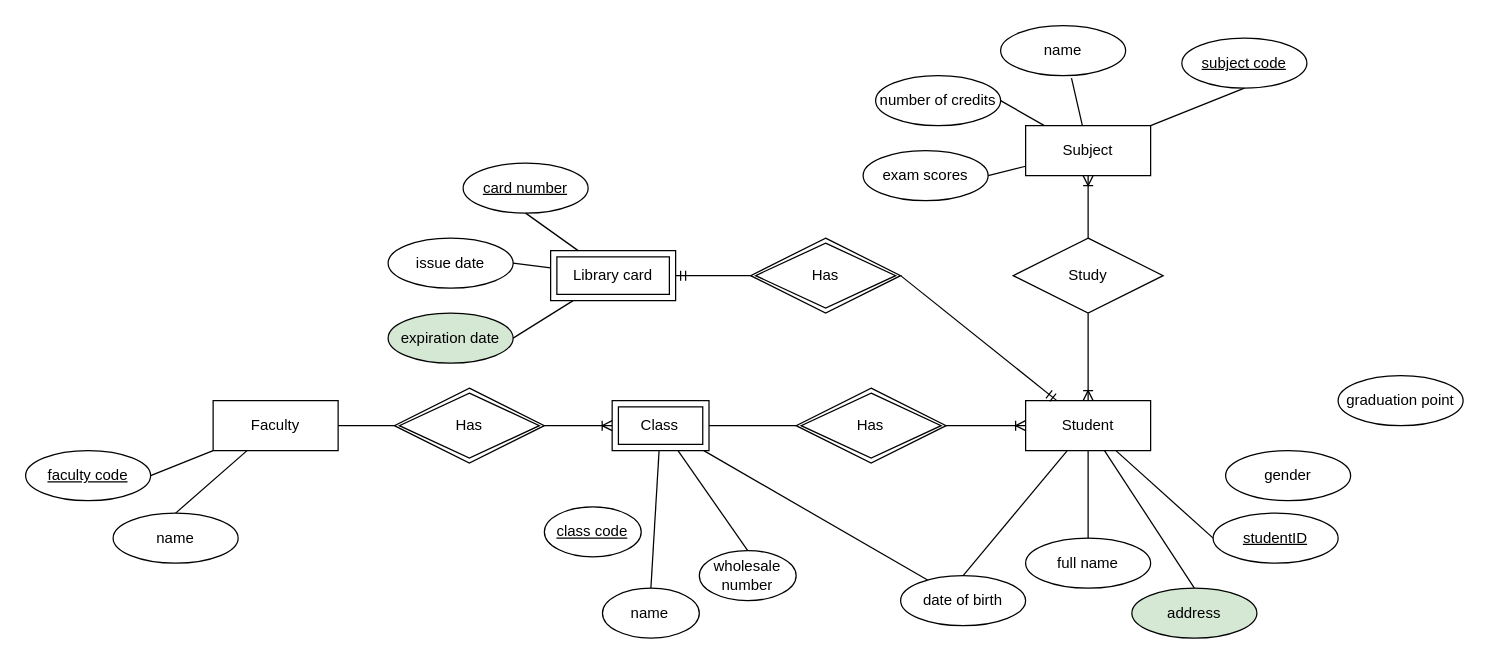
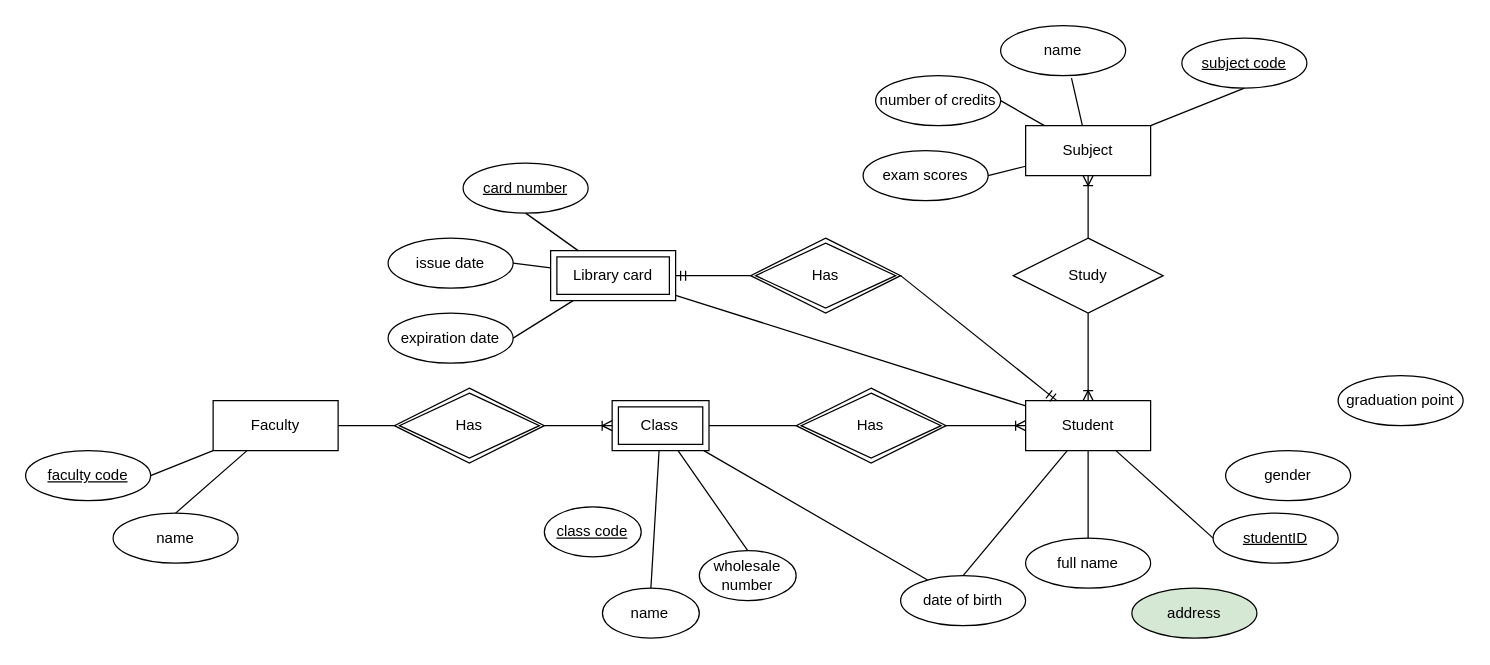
- <mxCell id="22" value="expiration date" style="ellipse;whiteSpace=wrap;html=1;align=center;fillColor=#d5e8d4;" vertex="1" parent="18"><mxGeometry y="120" width="100" height="40" as="geometry" /></mxCell>
+ <mxCell id="22" value="expiration date" style="ellipse;whiteSpace=wrap;html=1;align=center;" vertex="1" parent="18"><mxGeometry y="120" width="100" height="40" as="geometry" /></mxCell>
- <mxCell id="40" style="edgeStyle=none;rounded=0;orthogonalLoop=1;jettySize=auto;html=1;entryX=0.5;entryY=0;entryDx=0;entryDy=0;endArrow=none;endFill=0;" edge="1" parent="29" source="30" target="35"><mxGeometry relative="1" as="geometry" /></mxCell>
+ <mxCell id="40" style="edgeStyle=none;rounded=0;orthogonalLoop=1;jettySize=auto;html=1;endArrow=none;endFill=0;" edge="1" parent="29" source="30" target="19"><mxGeometry relative="1" as="geometry" /></mxCell>
